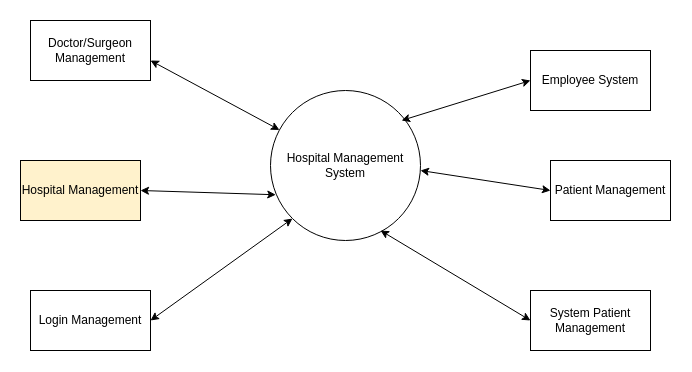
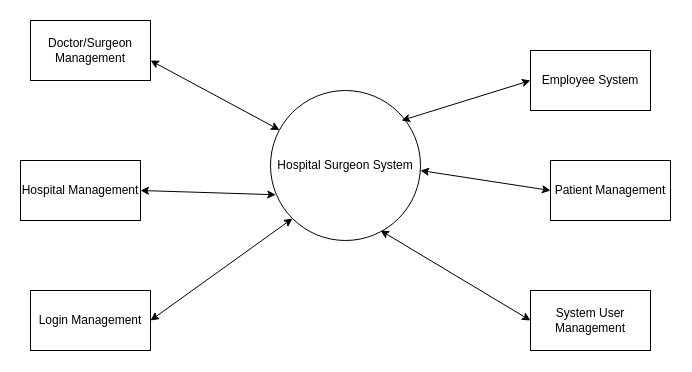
- <mxCell id="2" value="Hospital Management System" style="ellipse;whiteSpace=wrap;html=1;aspect=fixed;" vertex="1" parent="1"><mxGeometry x="270" y="90" width="150" height="150" as="geometry" /></mxCell>
+ <mxCell id="2" value="Hospital Surgeon System" style="ellipse;whiteSpace=wrap;html=1;aspect=fixed;" vertex="1" parent="1"><mxGeometry x="270" y="90" width="150" height="150" as="geometry" /></mxCell>
- <mxCell id="6" value="Hospital Management" style="rounded=0;whiteSpace=wrap;html=1;fillColor=#fff2cc;" vertex="1" parent="1"><mxGeometry x="20" y="160" width="120" height="60" as="geometry" /></mxCell>
+ <mxCell id="6" value="Hospital Management" style="rounded=0;whiteSpace=wrap;html=1;" vertex="1" parent="1"><mxGeometry x="20" y="160" width="120" height="60" as="geometry" /></mxCell>
- <mxCell id="4" value="System Patient Management" style="rounded=0;whiteSpace=wrap;html=1;" vertex="1" parent="1"><mxGeometry x="530" y="290" width="120" height="60" as="geometry" /></mxCell>
+ <mxCell id="4" value="System User Management" style="rounded=0;whiteSpace=wrap;html=1;" vertex="1" parent="1"><mxGeometry x="530" y="290" width="120" height="60" as="geometry" /></mxCell>
